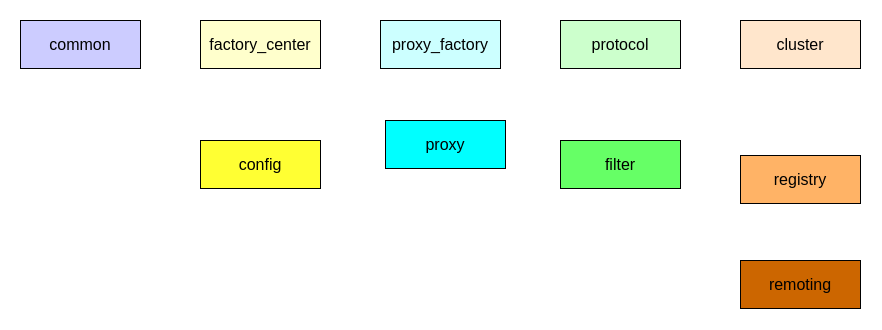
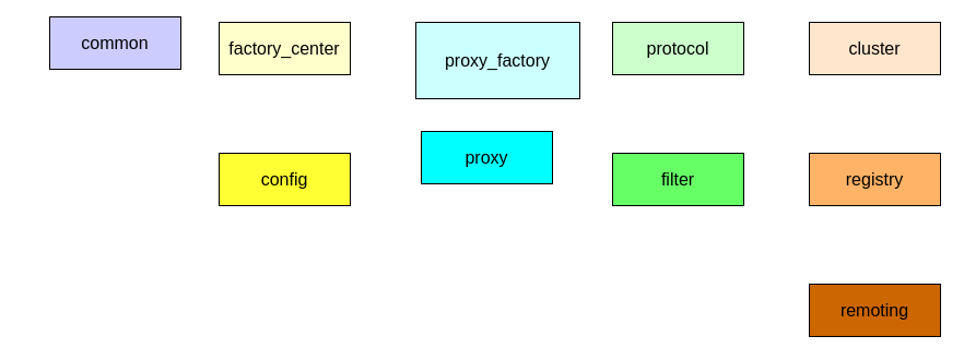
- <mxCell id="10" value="common" style="rounded=0;whiteSpace=wrap;html=1;fontSize=16;fillColor=#CCCCFF;" vertex="1" parent="1"><mxGeometry x="20" y="20" width="120" height="48" as="geometry" /></mxCell>
+ <mxCell id="10" value="common" style="rounded=0;whiteSpace=wrap;html=1;fontSize=16;fillColor=#CCCCFF;" vertex="1" parent="1"><mxGeometry x="45" y="15" width="120" height="48" as="geometry" /></mxCell>
- <mxCell id="11" value="proxy_factory" style="rounded=0;whiteSpace=wrap;html=1;fontSize=16;fillColor=#CCFFFF;" vertex="1" parent="1"><mxGeometry x="380" y="20" width="120" height="48" as="geometry" /></mxCell>
+ <mxCell id="11" value="proxy_factory" style="rounded=0;whiteSpace=wrap;html=1;fontSize=16;fillColor=#CCFFFF;" vertex="1" parent="1"><mxGeometry x="380" y="20" width="150" height="70" as="geometry" /></mxCell>
- <mxCell id="2" value="registry" style="rounded=0;whiteSpace=wrap;html=1;fontSize=16;fillColor=#FFB366;" vertex="1" parent="1"><mxGeometry x="740" y="155" width="120" height="48" as="geometry" /></mxCell>
+ <mxCell id="2" value="registry" style="rounded=0;whiteSpace=wrap;html=1;fontSize=16;fillColor=#FFB366;" vertex="1" parent="1"><mxGeometry x="740" y="140" width="120" height="48" as="geometry" /></mxCell>
